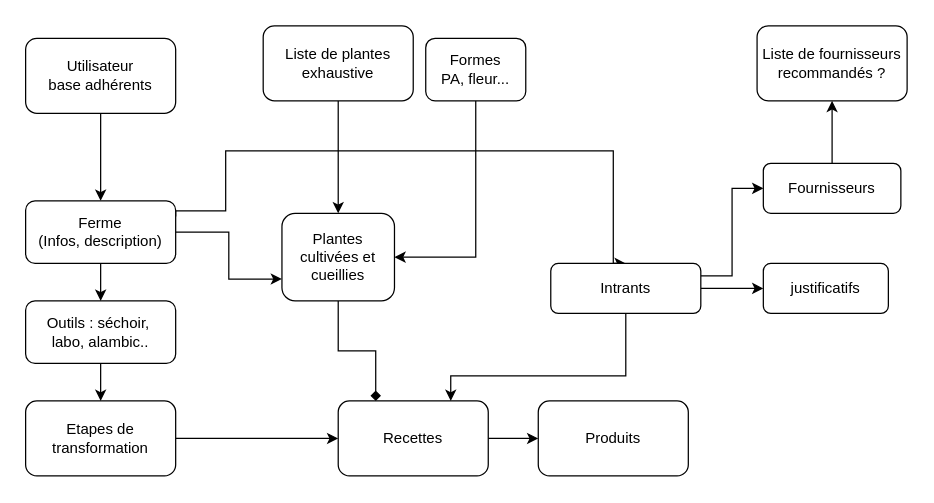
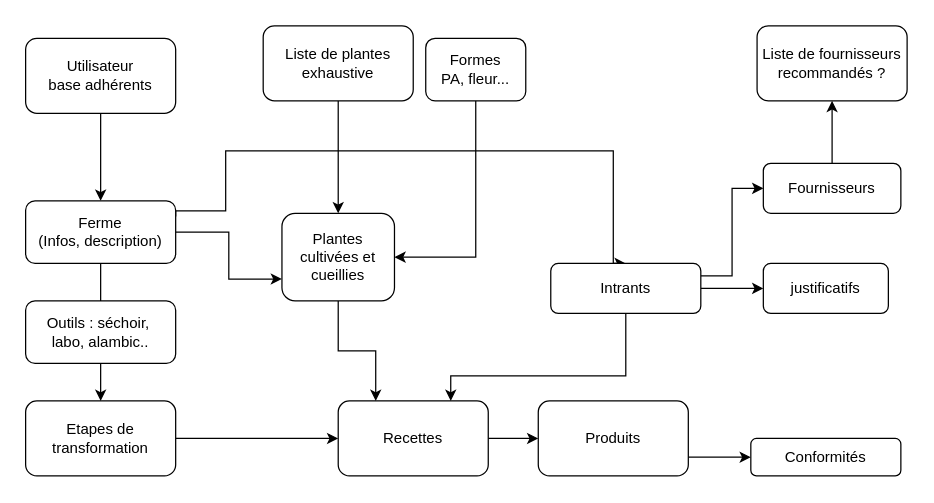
- <mxCell id="4" style="edgeStyle=orthogonalEdgeStyle;rounded=0;orthogonalLoop=1;jettySize=auto;html=1;exitX=0.5;exitY=1;exitDx=0;exitDy=0;entryX=0.5;entryY=0;entryDx=0;entryDy=0;" parent="1" source="7" target="9" edge="1"><mxGeometry relative="1" as="geometry" /></mxCell>
+ <mxCell id="4" style="edgeStyle=orthogonalEdgeStyle;rounded=0;orthogonalLoop=1;jettySize=auto;html=1;exitX=0.5;exitY=1;exitDx=0;exitDy=0;entryX=0.5;entryY=0;entryDx=0;entryDy=0;endArrow=none;" parent="1" source="7" target="9" edge="1"><mxGeometry relative="1" as="geometry" /></mxCell>
- <mxCell id="12" style="edgeStyle=orthogonalEdgeStyle;rounded=0;orthogonalLoop=1;jettySize=auto;html=1;exitX=0.5;exitY=1;exitDx=0;exitDy=0;entryX=0.25;entryY=0;entryDx=0;entryDy=0;endArrow=diamond;" parent="1" source="13" target="20" edge="1"><mxGeometry relative="1" as="geometry"><mxPoint x="305" y="250" as="targetPoint" /></mxGeometry></mxCell>
+ <mxCell id="12" style="edgeStyle=orthogonalEdgeStyle;rounded=0;orthogonalLoop=1;jettySize=auto;html=1;exitX=0.5;exitY=1;exitDx=0;exitDy=0;entryX=0.25;entryY=0;entryDx=0;entryDy=0;" parent="1" source="13" target="20" edge="1"><mxGeometry relative="1" as="geometry"><mxPoint x="305" y="250" as="targetPoint" /></mxGeometry></mxCell>
+ <mxCell id="23" style="edgeStyle=orthogonalEdgeStyle;rounded=0;orthogonalLoop=1;jettySize=auto;html=1;exitX=1;exitY=0.75;exitDx=0;exitDy=0;entryX=0;entryY=0.5;entryDx=0;entryDy=0;" parent="1" source="24" target="25" edge="1"><mxGeometry relative="1" as="geometry" /></mxCell>
+ <mxCell id="25" value="Conformités" style="rounded=1;whiteSpace=wrap;html=1;" parent="1" vertex="1"><mxGeometry x="600" y="350" width="120" height="30" as="geometry" /></mxCell>
